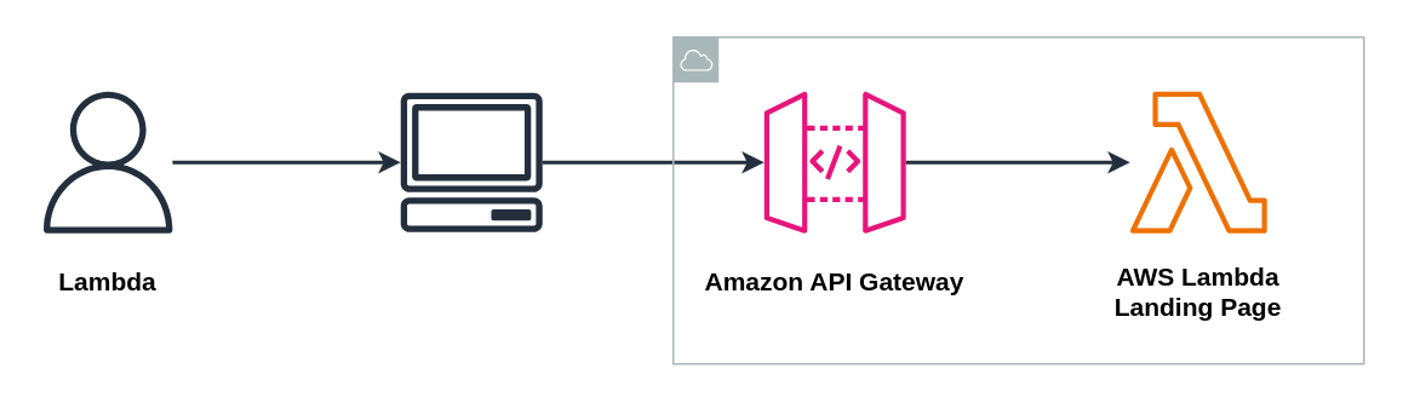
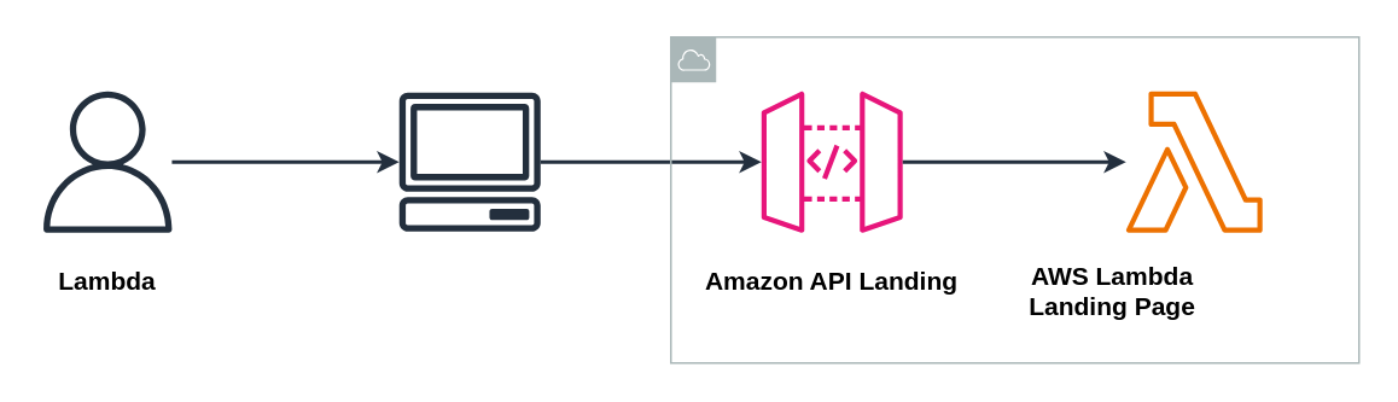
- <mxCell id="6" value="Amazon API Gateway" style="text;html=1;strokeColor=none;fillColor=none;align=center;verticalAlign=middle;whiteSpace=wrap;rounded=0;fontSize=14;fontStyle=1;" vertex="1" parent="1"><mxGeometry x="379" y="140" width="160" height="30" as="geometry" /></mxCell>
+ <mxCell id="6" value="Amazon API Landing" style="text;html=1;strokeColor=none;fillColor=none;align=center;verticalAlign=middle;whiteSpace=wrap;rounded=0;fontSize=14;fontStyle=1;" vertex="1" parent="1"><mxGeometry x="379" y="140" width="160" height="30" as="geometry" /></mxCell>
- <mxCell id="8" value="AWS Lambda&#10;Landing Page" style="text;html=1;strokeColor=none;fillColor=none;align=center;verticalAlign=middle;whiteSpace=wrap;rounded=0;fontSize=14;fontStyle=1;" vertex="1" parent="1"><mxGeometry x="599" y="140" width="120" height="40" as="geometry" /></mxCell>
+ <mxCell id="8" value="AWS Lambda&#10;Landing Page" style="text;html=1;strokeColor=none;fillColor=none;align=center;verticalAlign=middle;whiteSpace=wrap;rounded=0;fontSize=14;fontStyle=1;" vertex="1" parent="1"><mxGeometry x="554" y="140" width="120" height="40" as="geometry" /></mxCell>
